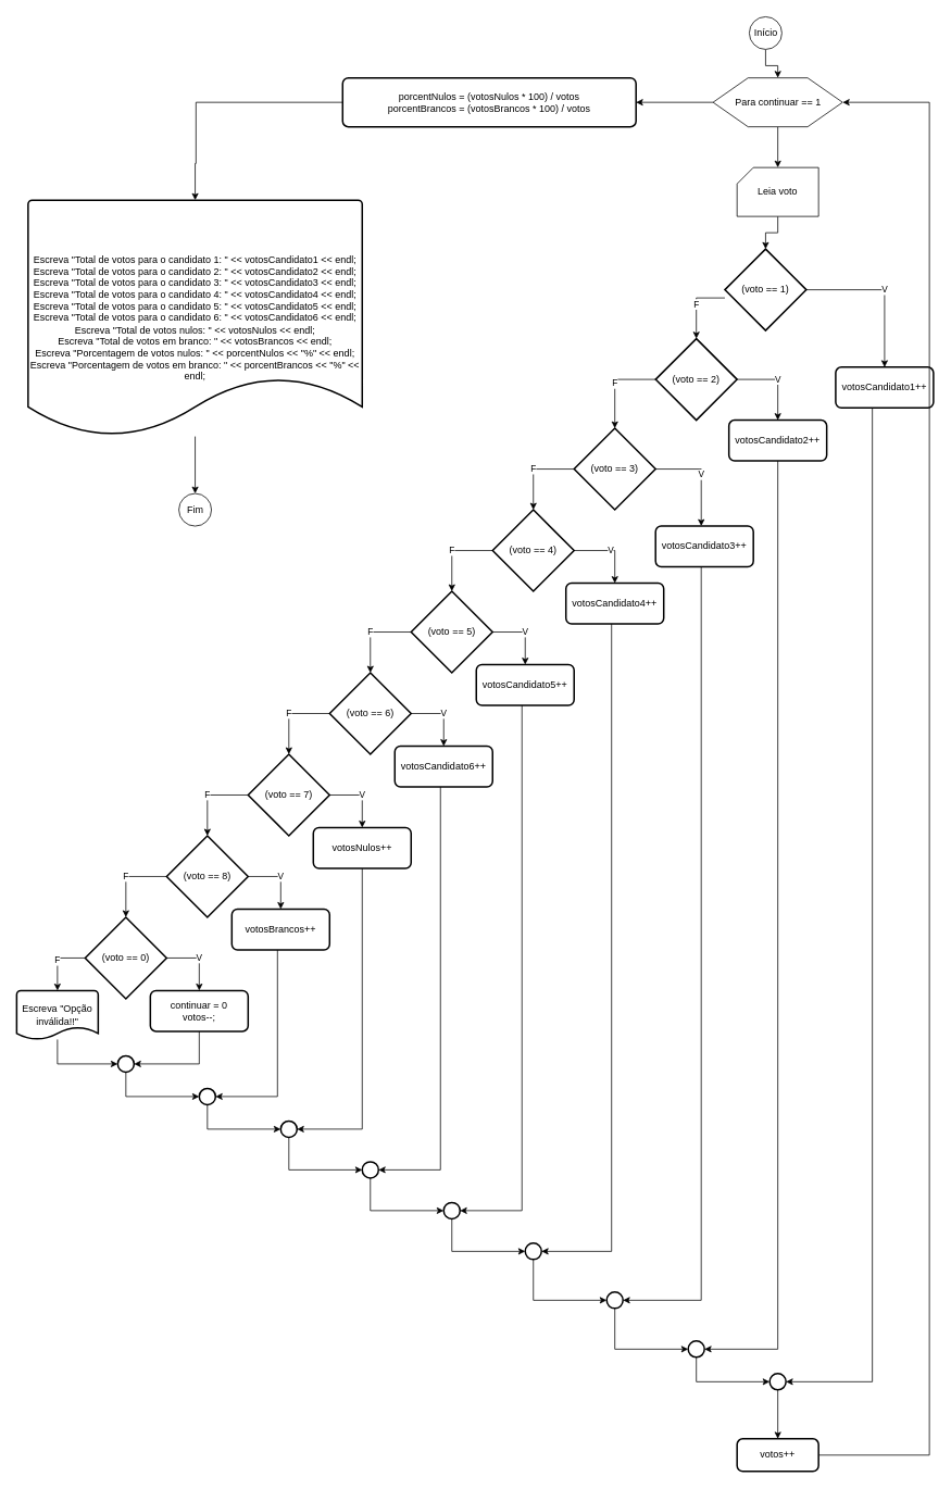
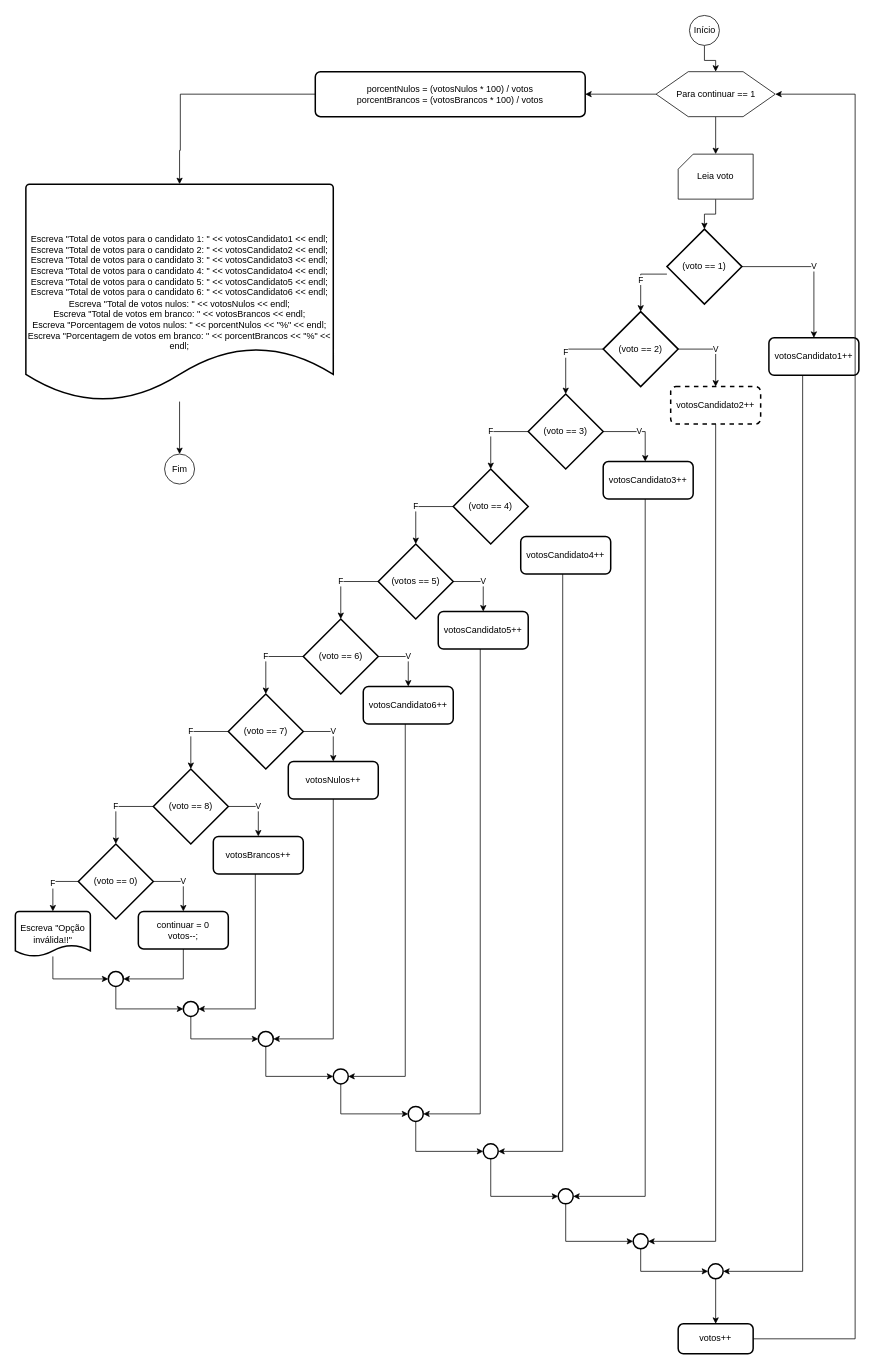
- <mxCell id="18" value="votosCandidato2++" style="rounded=1;whiteSpace=wrap;html=1;absoluteArcSize=1;arcSize=14;strokeWidth=2;" vertex="1" parent="1"><mxGeometry x="894" y="515" width="120" height="50" as="geometry" /></mxCell>
+ <mxCell id="18" value="votosCandidato2++" style="rounded=1;whiteSpace=wrap;html=1;absoluteArcSize=1;arcSize=14;strokeWidth=2;dashed=1;" vertex="1" parent="1"><mxGeometry x="894" y="515" width="120" height="50" as="geometry" /></mxCell>
- <mxCell id="23" value="votosCandidato3++" style="rounded=1;whiteSpace=wrap;html=1;absoluteArcSize=1;arcSize=14;strokeWidth=2;" vertex="1" parent="1"><mxGeometry x="804" y="645" width="120" height="50" as="geometry" /></mxCell>
+ <mxCell id="23" value="votosCandidato3++" style="rounded=1;whiteSpace=wrap;html=1;absoluteArcSize=1;arcSize=14;strokeWidth=2;" vertex="1" parent="1"><mxGeometry x="804" y="615" width="120" height="50" as="geometry" /></mxCell>
- <mxCell id="25" value="V" style="edgeStyle=orthogonalEdgeStyle;rounded=0;orthogonalLoop=1;jettySize=auto;html=1;entryX=0.5;entryY=0;entryDx=0;entryDy=0;" edge="1" parent="1" source="26" target="28"><mxGeometry relative="1" as="geometry"><Array as="points"><mxPoint x="754" y="675" /></Array></mxGeometry></mxCell>
- <mxCell id="31" value="(voto == 5)" style="strokeWidth=2;html=1;shape=mxgraph.flowchart.decision;whiteSpace=wrap;" vertex="1" parent="1"><mxGeometry x="504" y="725" width="100" height="100" as="geometry" /></mxCell>
+ <mxCell id="31" value="(votos == 5)" style="strokeWidth=2;html=1;shape=mxgraph.flowchart.decision;whiteSpace=wrap;" vertex="1" parent="1"><mxGeometry x="504" y="725" width="100" height="100" as="geometry" /></mxCell>
